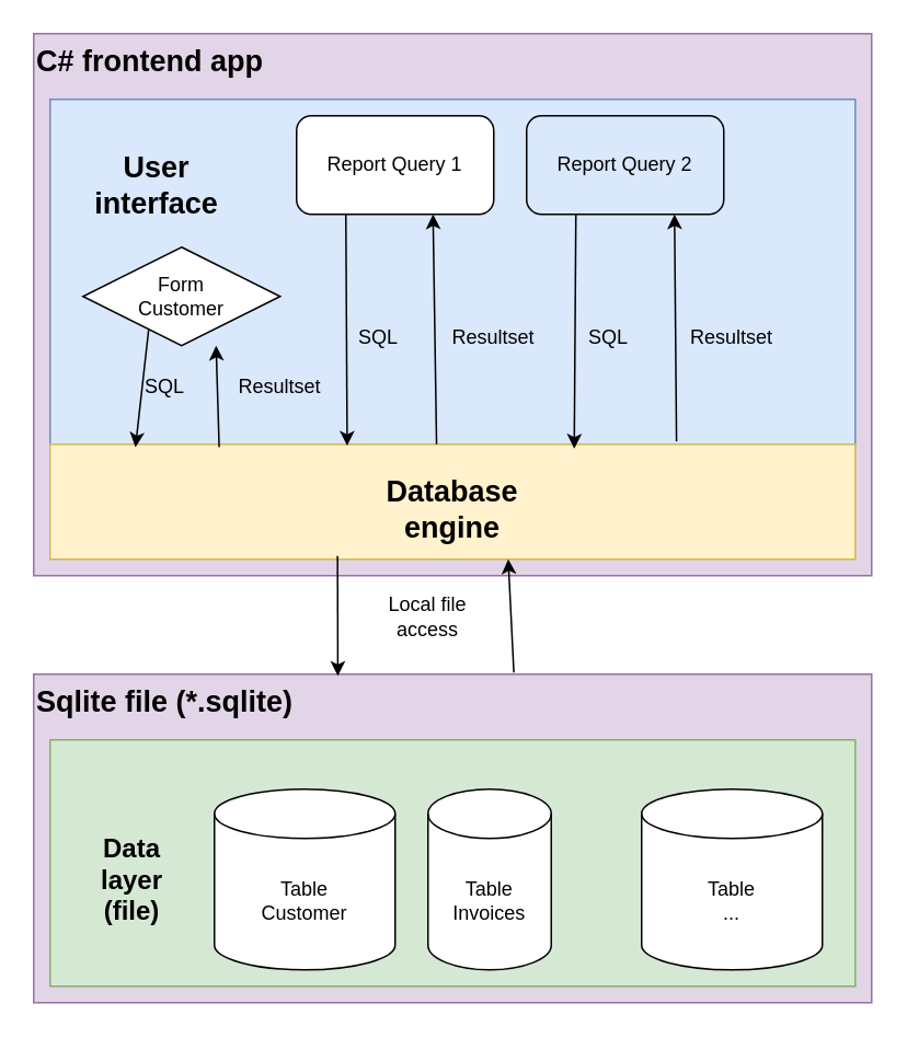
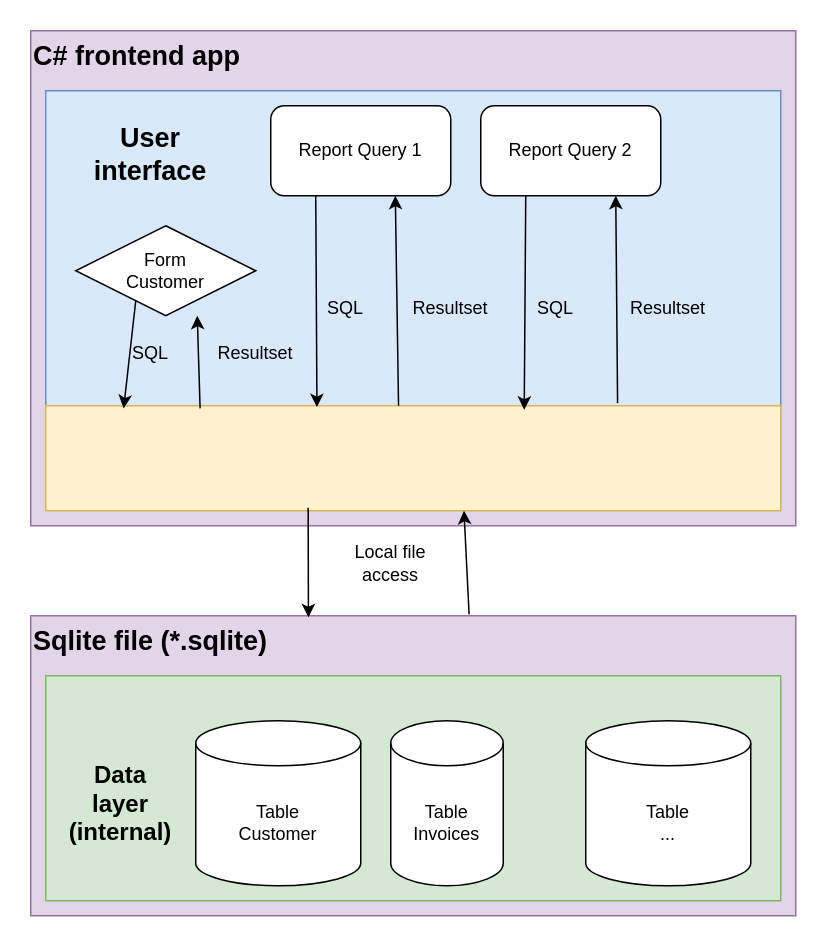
- <mxCell id="11" value="Report Query 2" style="rounded=1;whiteSpace=wrap;html=1;fillColor=#dae8fc;" parent="1" vertex="1"><mxGeometry x="320" y="70" width="120" height="60" as="geometry" /></mxCell>
+ <mxCell id="11" value="Report Query 2" style="rounded=1;whiteSpace=wrap;html=1;" parent="1" vertex="1"><mxGeometry x="320" y="70" width="120" height="60" as="geometry" /></mxCell>
- <mxCell id="27" value="User interface" style="text;html=1;align=center;verticalAlign=middle;whiteSpace=wrap;rounded=0;fontStyle=1;fontSize=18;" parent="1" vertex="1"><mxGeometry x="45" y="85" width="100" height="55" as="geometry" /></mxCell>
+ <mxCell id="27" value="User interface" style="text;html=1;align=center;verticalAlign=middle;whiteSpace=wrap;rounded=0;fontStyle=1;fontSize=18;" parent="1" vertex="1"><mxGeometry x="50" y="75" width="100" height="55" as="geometry" /></mxCell>
- <mxCell id="17" value="Database engine" style="text;html=1;align=center;verticalAlign=middle;whiteSpace=wrap;rounded=0;fontStyle=1;fontSize=18;" parent="1" vertex="1"><mxGeometry x="245" y="295" width="60" height="30" as="geometry" /></mxCell>
- <mxCell id="16" value="Data layer&lt;div&gt;(file)&lt;/div&gt;" style="text;html=1;align=center;verticalAlign=middle;whiteSpace=wrap;rounded=0;fontSize=16;fontStyle=1" parent="1" vertex="1"><mxGeometry x="50" y="520" width="60" height="30" as="geometry" /></mxCell>
+ <mxCell id="16" value="Data layer&lt;div&gt;(internal)&lt;/div&gt;" style="text;html=1;align=center;verticalAlign=middle;whiteSpace=wrap;rounded=0;fontSize=16;fontStyle=1" parent="1" vertex="1"><mxGeometry x="50" y="520" width="60" height="30" as="geometry" /></mxCell>
